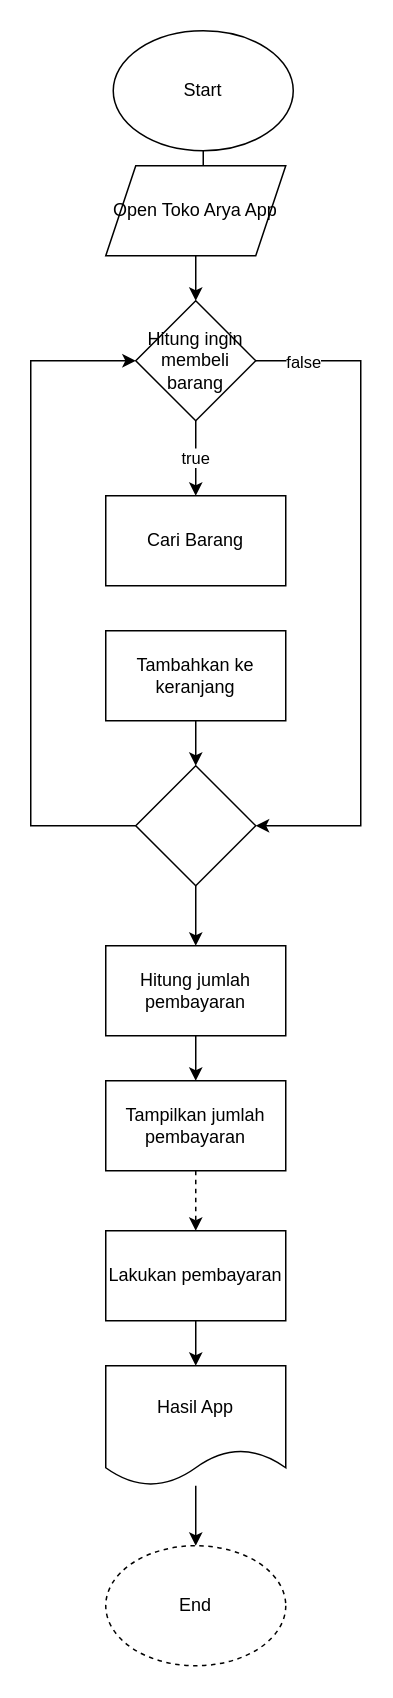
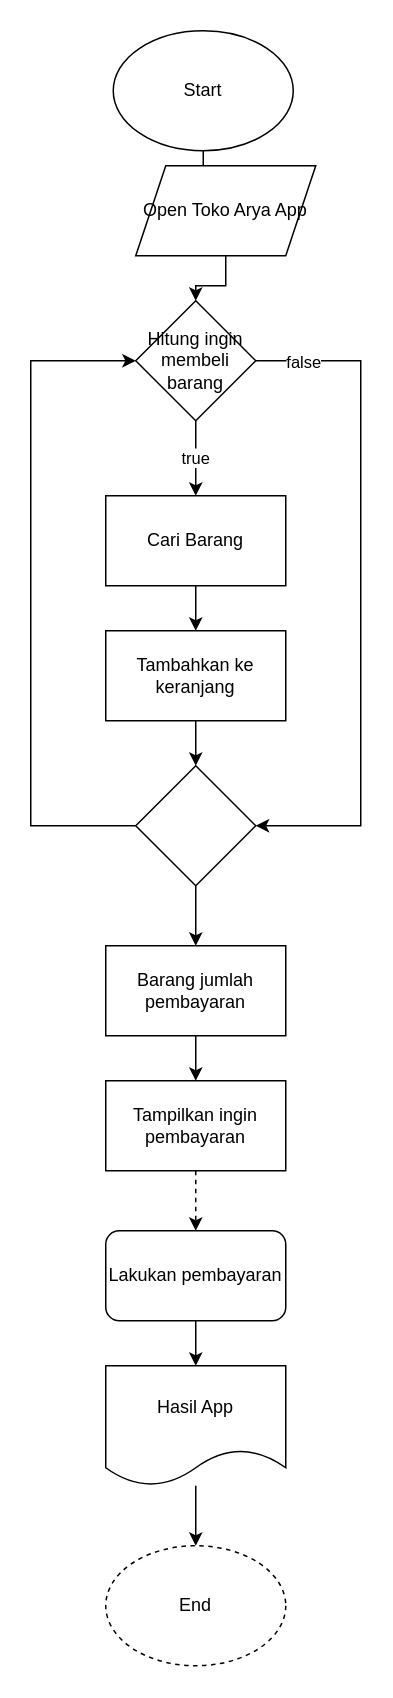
- <mxCell id="6" value="Open Toko Arya App" style="shape=parallelogram;perimeter=parallelogramPerimeter;whiteSpace=wrap;html=1;fixedSize=1;" vertex="1" parent="1"><mxGeometry x="70" y="110" width="120" height="60" as="geometry" /></mxCell>
+ <mxCell id="6" value="Open Toko Arya App" style="shape=parallelogram;perimeter=parallelogramPerimeter;whiteSpace=wrap;html=1;fixedSize=1;" vertex="1" parent="1"><mxGeometry x="90" y="110" width="120" height="60" as="geometry" /></mxCell>
+ <mxCell id="7" style="edgeStyle=orthogonalEdgeStyle;rounded=0;orthogonalLoop=1;jettySize=auto;html=1;entryX=0.5;entryY=0;entryDx=0;entryDy=0;" edge="1" parent="1" source="8" target="14"><mxGeometry relative="1" as="geometry" /></mxCell>
- <mxCell id="19" value="Hitung jumlah pembayaran" style="rounded=0;whiteSpace=wrap;html=1;" vertex="1" parent="1"><mxGeometry x="70" y="630" width="120" height="60" as="geometry" /></mxCell>
+ <mxCell id="19" value="Barang jumlah pembayaran" style="rounded=0;whiteSpace=wrap;html=1;" vertex="1" parent="1"><mxGeometry x="70" y="630" width="120" height="60" as="geometry" /></mxCell>
- <mxCell id="21" value="Tampilkan jumlah pembayaran" style="rounded=0;whiteSpace=wrap;html=1;" vertex="1" parent="1"><mxGeometry x="70" y="720" width="120" height="60" as="geometry" /></mxCell>
+ <mxCell id="21" value="Tampilkan ingin pembayaran" style="rounded=0;whiteSpace=wrap;html=1;" vertex="1" parent="1"><mxGeometry x="70" y="720" width="120" height="60" as="geometry" /></mxCell>
- <mxCell id="23" value="Lakukan pembayaran" style="rounded=0;whiteSpace=wrap;html=1;" vertex="1" parent="1"><mxGeometry x="70" y="820" width="120" height="60" as="geometry" /></mxCell>
+ <mxCell id="23" value="Lakukan pembayaran" style="whiteSpace=wrap;html=1;rounded=1;" vertex="1" parent="1"><mxGeometry x="70" y="820" width="120" height="60" as="geometry" /></mxCell>
